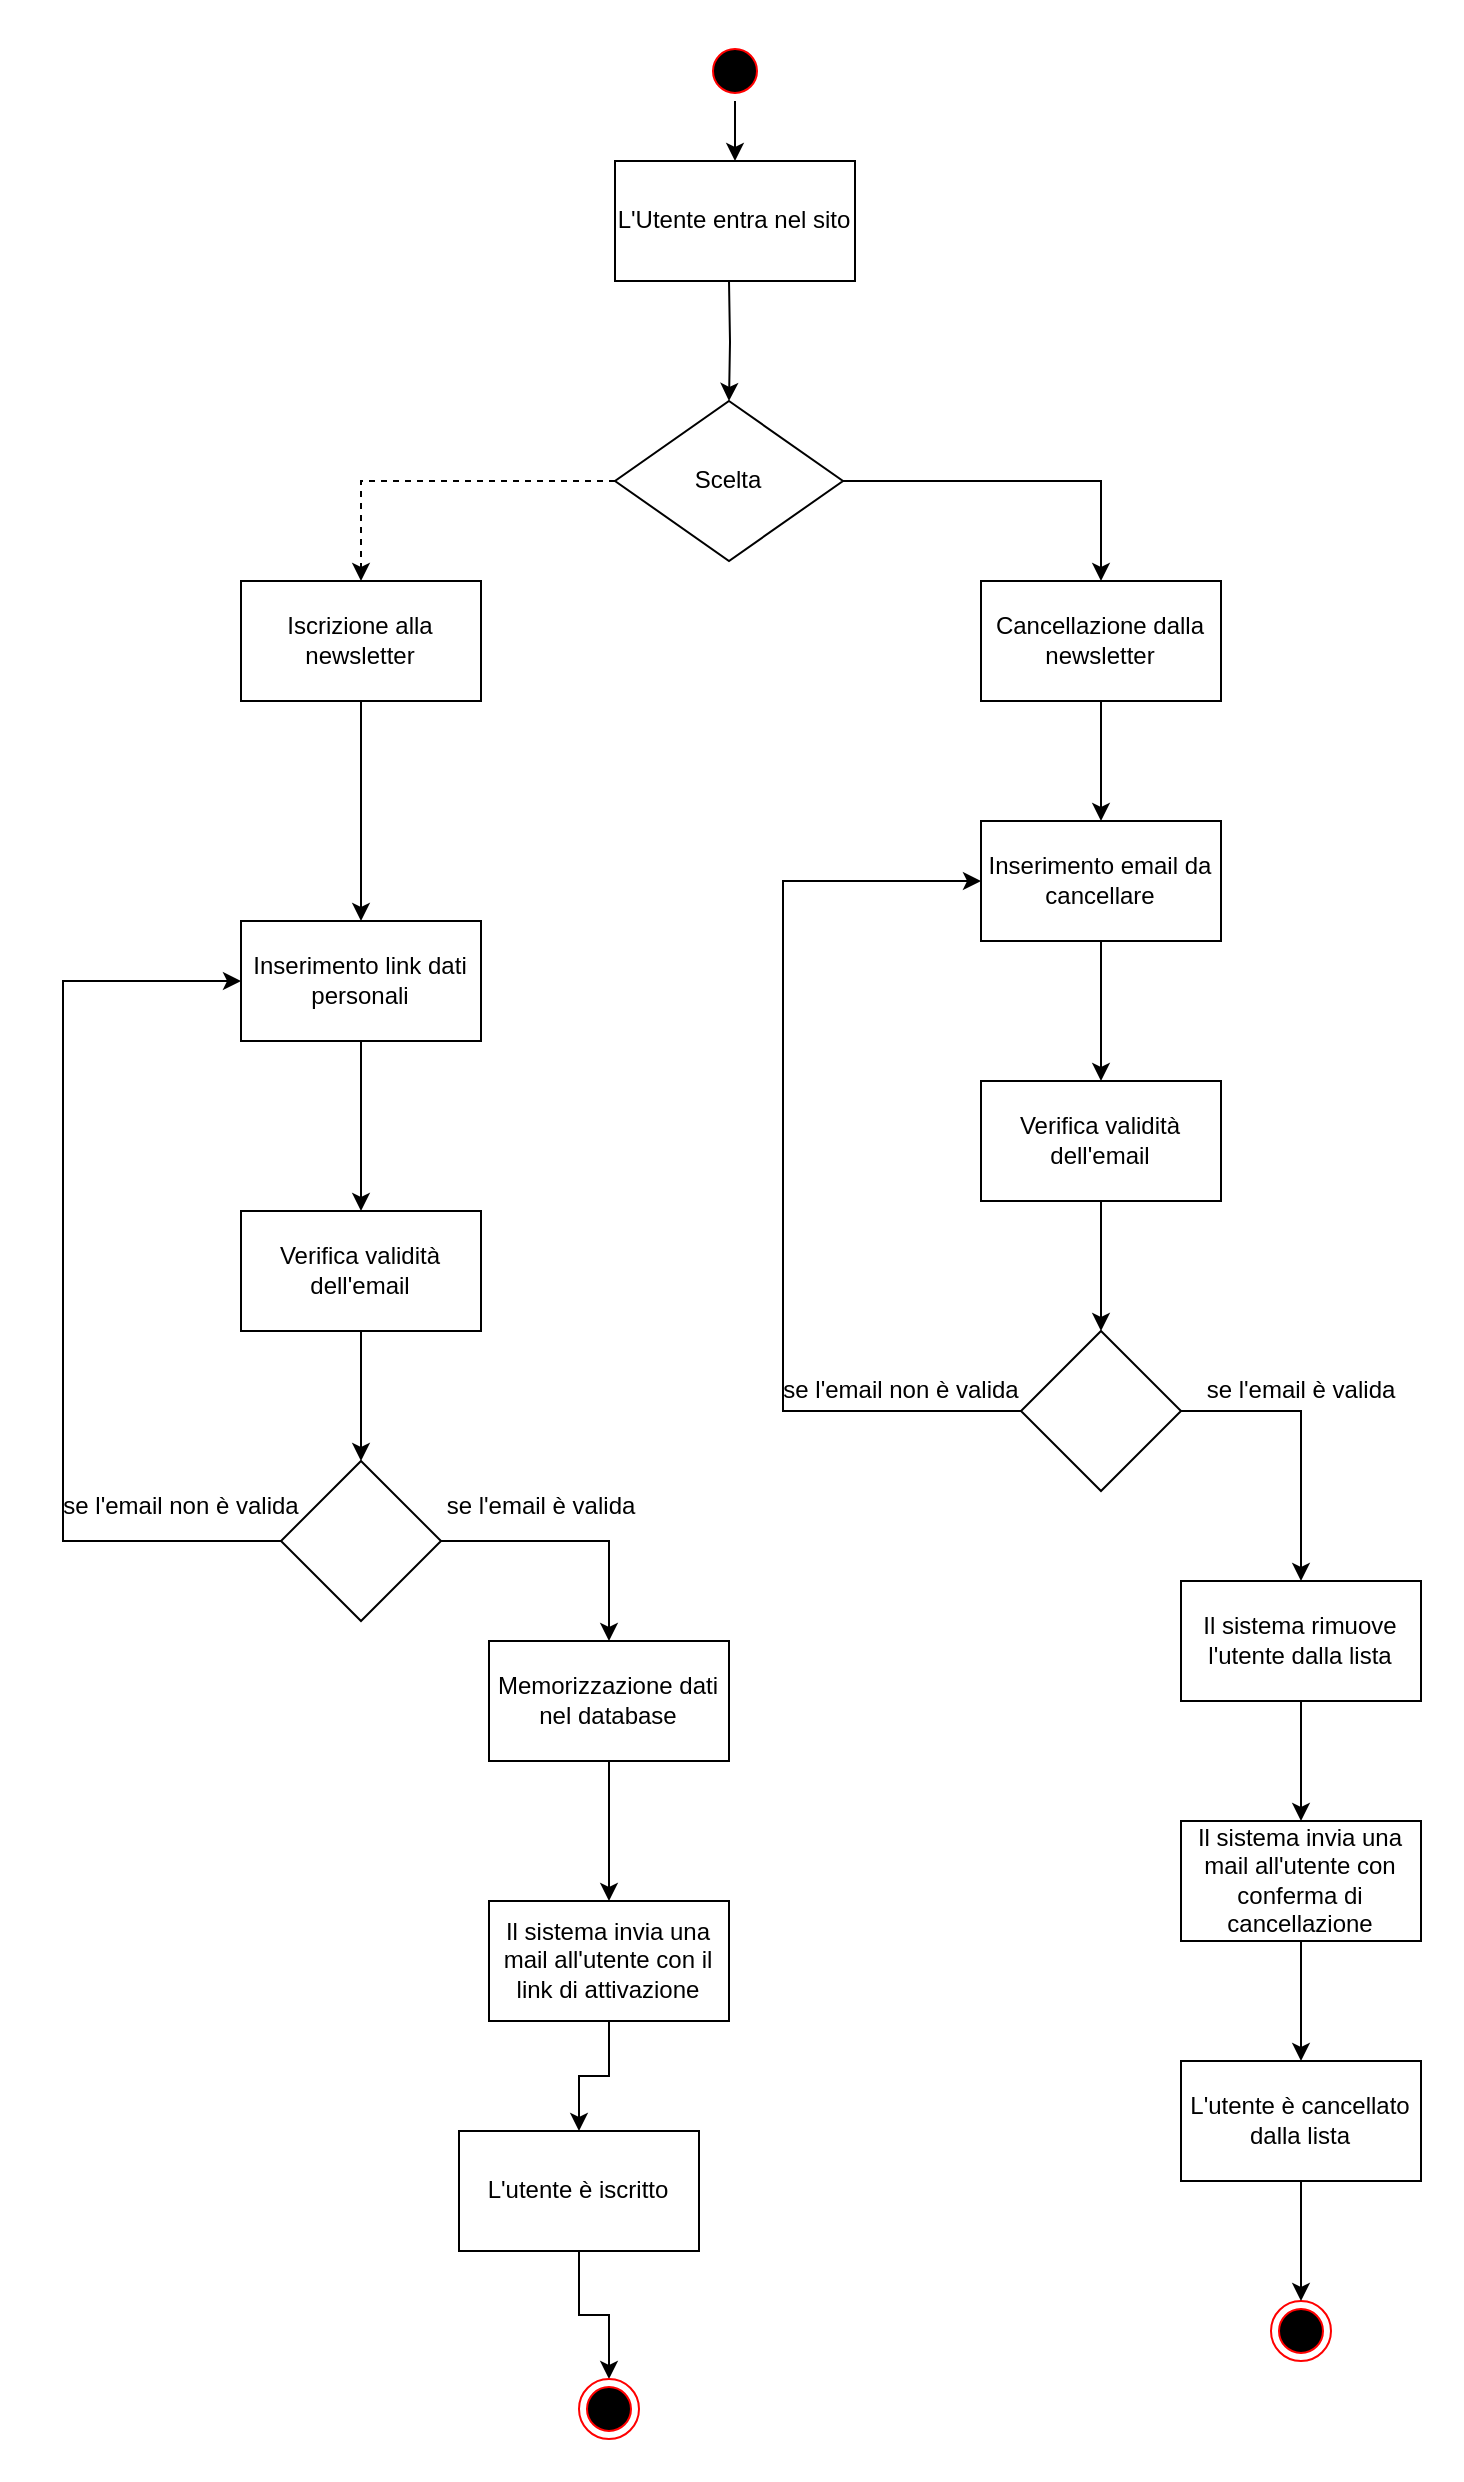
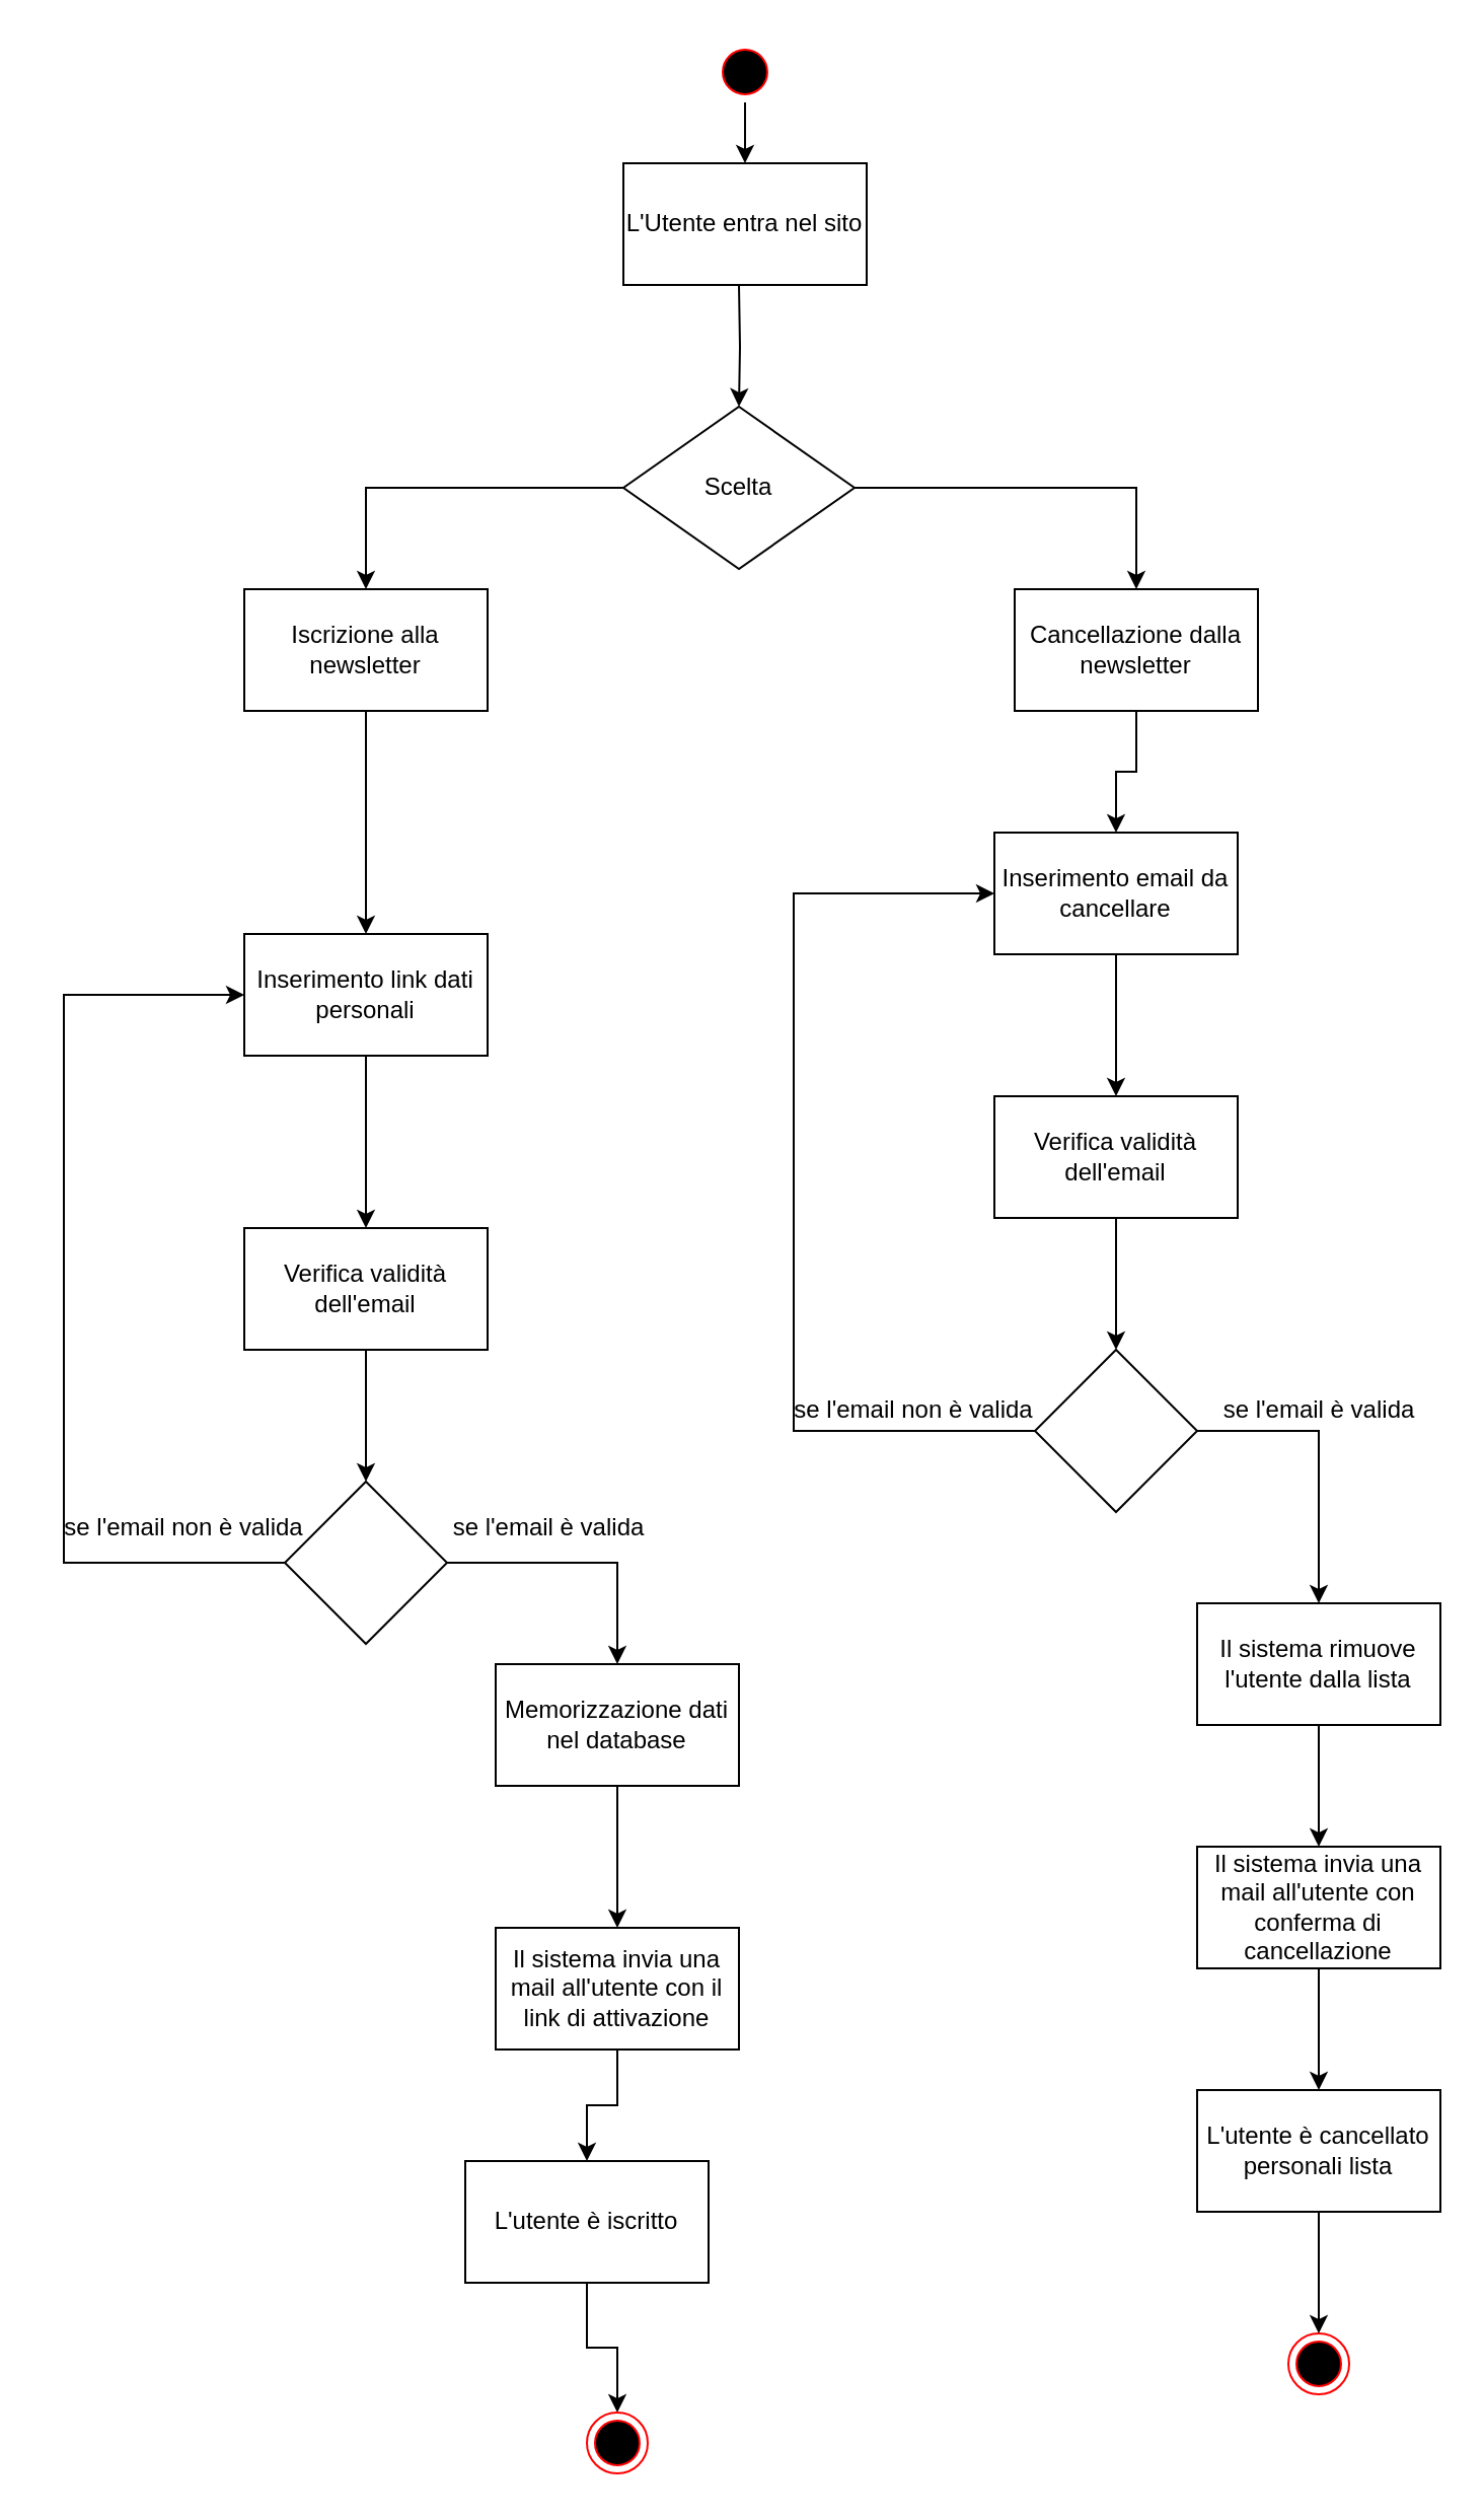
- <mxCell id="3" style="edgeStyle=orthogonalEdgeStyle;rounded=0;orthogonalLoop=1;jettySize=auto;html=1;exitX=0;exitY=0.5;exitDx=0;exitDy=0;entryX=0.5;entryY=0;entryDx=0;entryDy=0;dashed=1;" edge="1" parent="1" source="5" target="7"><mxGeometry relative="1" as="geometry" /></mxCell>
+ <mxCell id="3" style="edgeStyle=orthogonalEdgeStyle;rounded=0;orthogonalLoop=1;jettySize=auto;html=1;exitX=0;exitY=0.5;exitDx=0;exitDy=0;entryX=0.5;entryY=0;entryDx=0;entryDy=0;" edge="1" parent="1" source="5" target="7"><mxGeometry relative="1" as="geometry" /></mxCell>
- <mxCell id="9" value="Cancellazione dalla newsletter" style="rounded=0;whiteSpace=wrap;html=1;" vertex="1" parent="1"><mxGeometry x="490" y="290" width="120" height="60" as="geometry" /></mxCell>
+ <mxCell id="9" value="Cancellazione dalla newsletter" style="rounded=0;whiteSpace=wrap;html=1;" vertex="1" parent="1"><mxGeometry x="500" y="290" width="120" height="60" as="geometry" /></mxCell>
- <mxCell id="39" value="L'utente è cancellato dalla lista" style="whiteSpace=wrap;html=1;" vertex="1" parent="1"><mxGeometry x="590" y="1030" width="120" height="60" as="geometry" /></mxCell>
+ <mxCell id="39" value="L'utente è cancellato personali lista" style="whiteSpace=wrap;html=1;" vertex="1" parent="1"><mxGeometry x="590" y="1030" width="120" height="60" as="geometry" /></mxCell>
